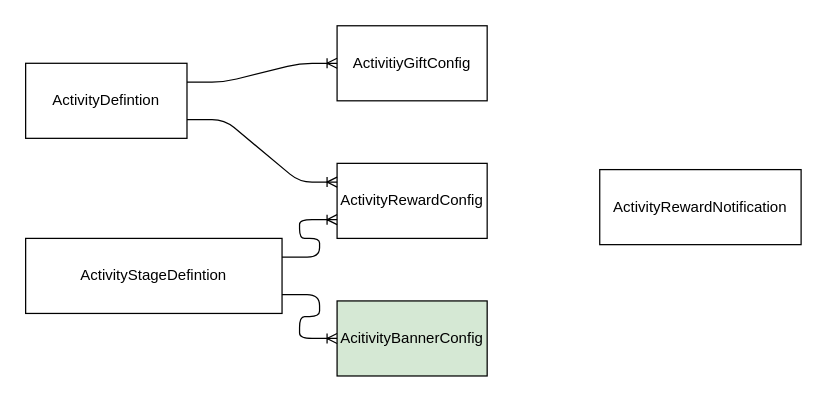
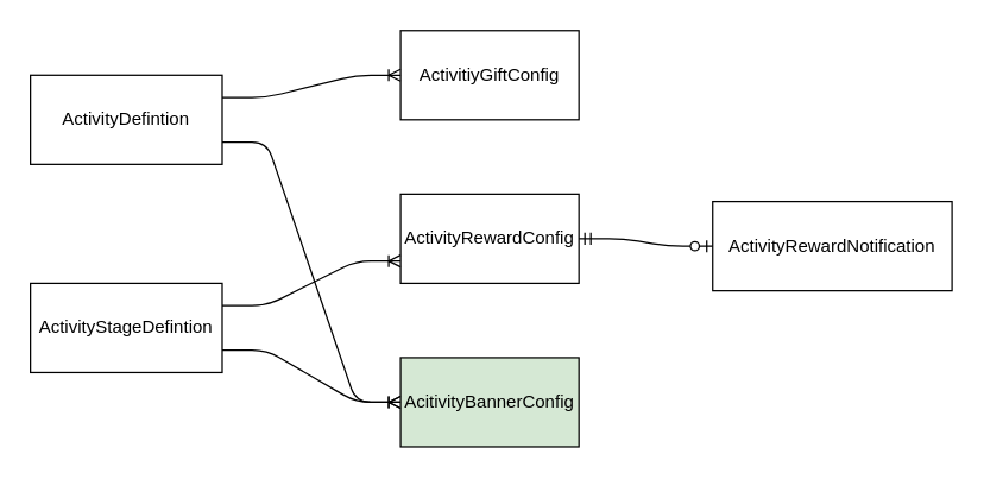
- <mxCell id="6" value="" style="edgeStyle=entityRelationEdgeStyle;fontSize=12;html=1;endArrow=ERoneToMany;entryX=0;entryY=0.25;entryDx=0;entryDy=0;exitX=1;exitY=0.75;exitDx=0;exitDy=0;" parent="1" source="2" target="5" edge="1"><mxGeometry width="100" height="100" relative="1" as="geometry"><mxPoint x="169" y="260" as="sourcePoint" /><mxPoint x="259" y="145" as="targetPoint" /></mxGeometry></mxCell>
+ <mxCell id="6" value="" style="edgeStyle=entityRelationEdgeStyle;fontSize=12;html=1;endArrow=ERoneToMany;exitX=1;exitY=0.75;exitDx=0;exitDy=0;" parent="1" source="2" target="11" edge="1"><mxGeometry width="100" height="100" relative="1" as="geometry"><mxPoint x="169" y="260" as="sourcePoint" /><mxPoint x="259" y="145" as="targetPoint" /></mxGeometry></mxCell>
+ <mxCell id="10" value="" style="edgeStyle=entityRelationEdgeStyle;fontSize=12;html=1;endArrow=ERzeroToOne;startArrow=ERmandOne;entryX=0;entryY=0.5;entryDx=0;entryDy=0;exitX=1;exitY=0.5;exitDx=0;exitDy=0;" parent="1" source="5" target="9" edge="1"><mxGeometry width="100" height="100" relative="1" as="geometry"><mxPoint x="419" y="340" as="sourcePoint" /><mxPoint x="519" y="240" as="targetPoint" /></mxGeometry></mxCell>
- <mxCell id="7" value="ActivityStageDefintion" style="rounded=0;whiteSpace=wrap;html=1;" parent="1" vertex="1"><mxGeometry x="20" y="190" width="205" height="60" as="geometry" /></mxCell>
+ <mxCell id="7" value="ActivityStageDefintion" style="rounded=0;whiteSpace=wrap;html=1;" parent="1" vertex="1"><mxGeometry x="20" y="190" width="129" height="60" as="geometry" /></mxCell>
